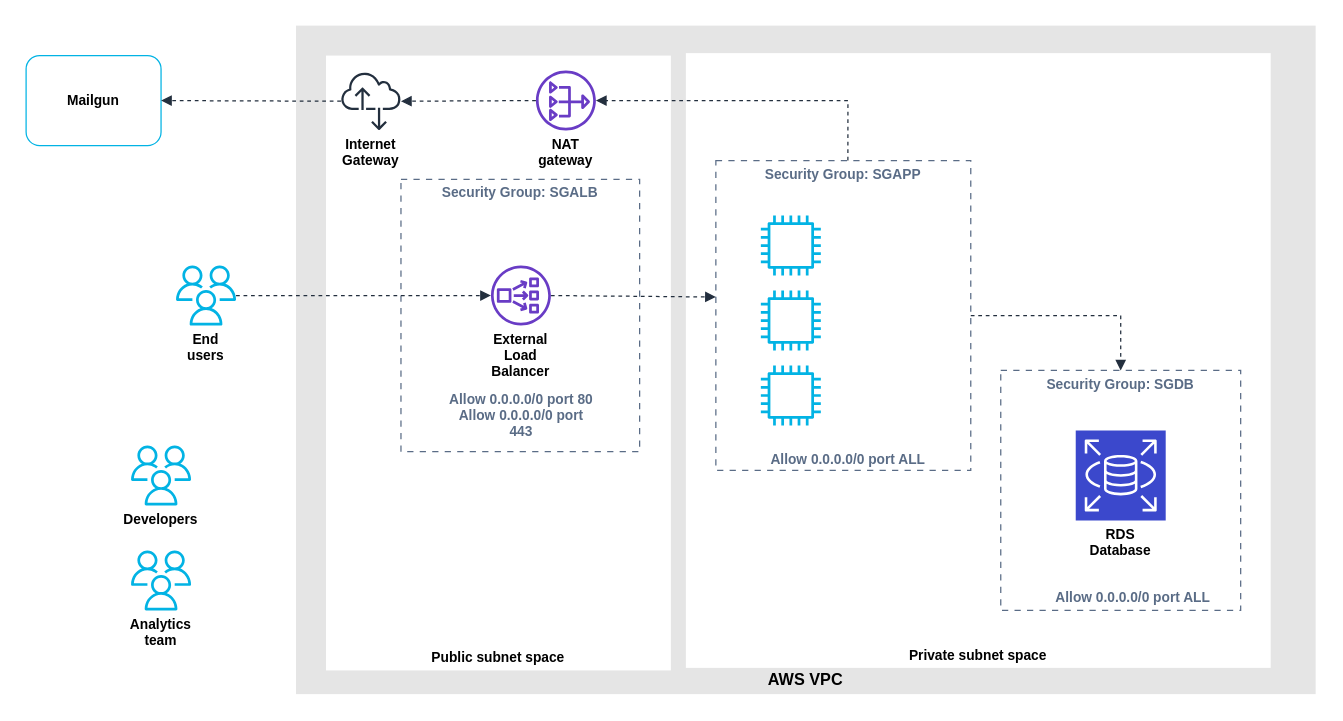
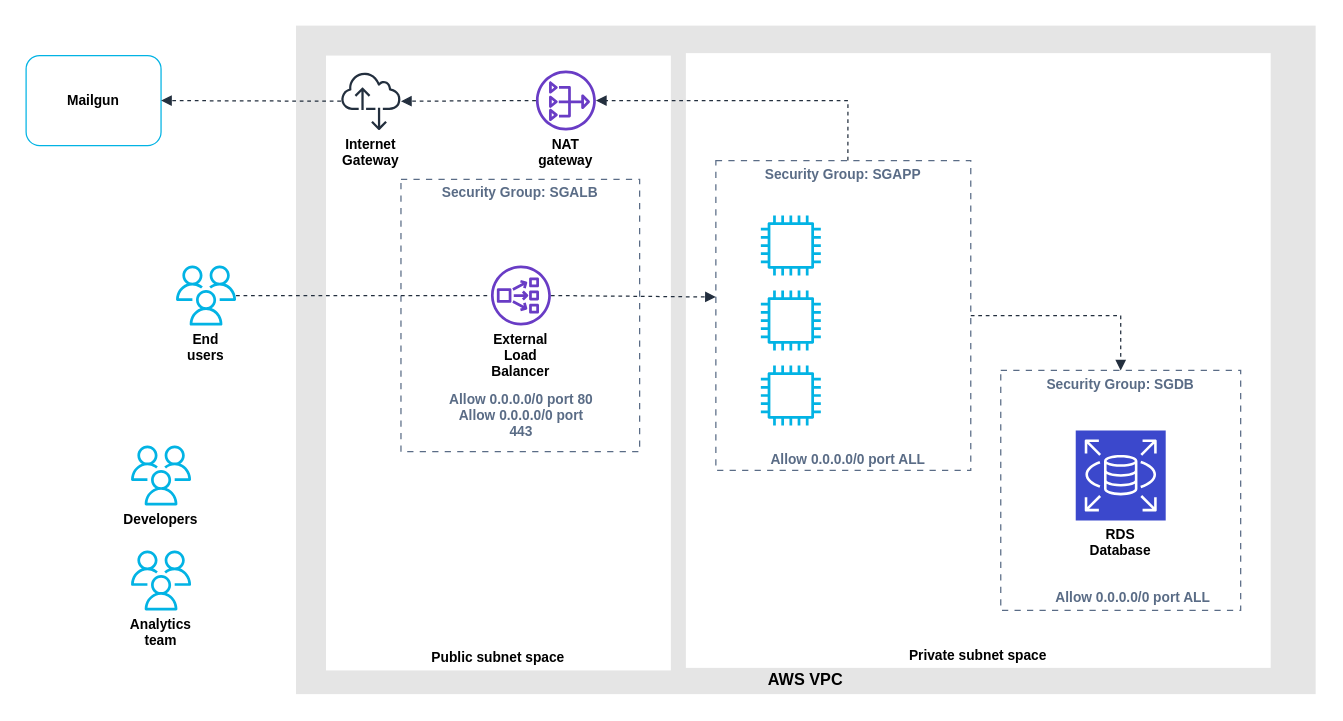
- <mxCell id="17" value="" style="html=1;jettySize=18;fontSize=11;strokeColor=#232f3e;strokeOpacity=100;dashed=1;rounded=1;arcSize=0;startArrow=none;;endArrow=block;endFill=1;;exitX=1;exitY=0.5;exitPerimeter=1;entryX=0;entryY=0.5;entryPerimeter=1;" edge="1" parent="1" source="10" target="13"><mxGeometry width="100" height="100" relative="1" as="geometry" /></mxCell>
+ <mxCell id="17" value="" style="html=1;jettySize=18;fontSize=11;strokeColor=#232f3e;strokeOpacity=100;dashed=1;rounded=1;arcSize=0;startArrow=none;endArrow=none;endFill=1;exitX=1;exitY=0.5;exitPerimeter=1;entryX=0;entryY=0.5;entryPerimeter=1;" edge="1" parent="1" source="10" target="13"><mxGeometry width="100" height="100" relative="1" as="geometry" /></mxCell>
